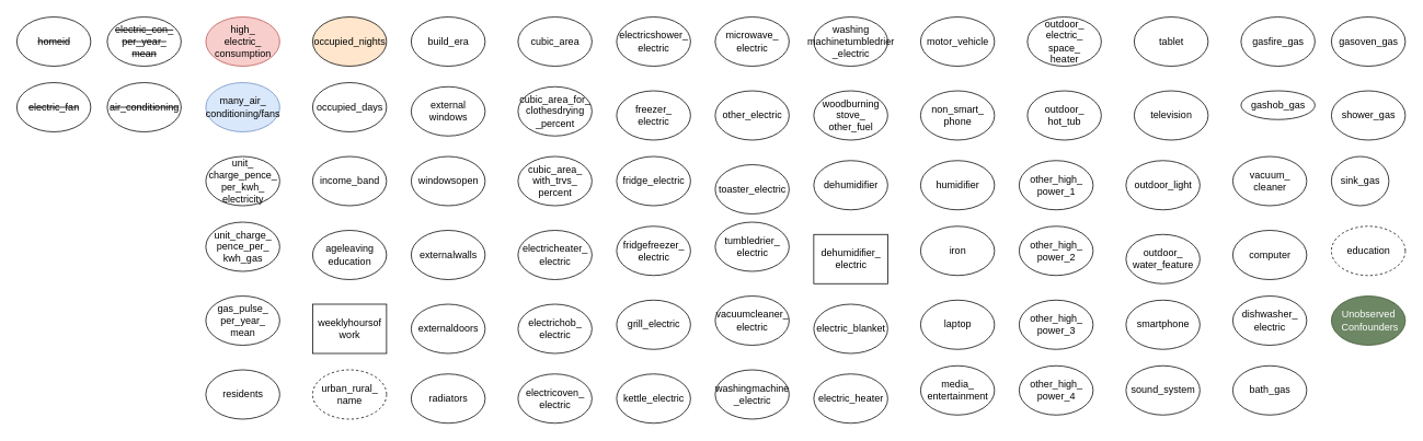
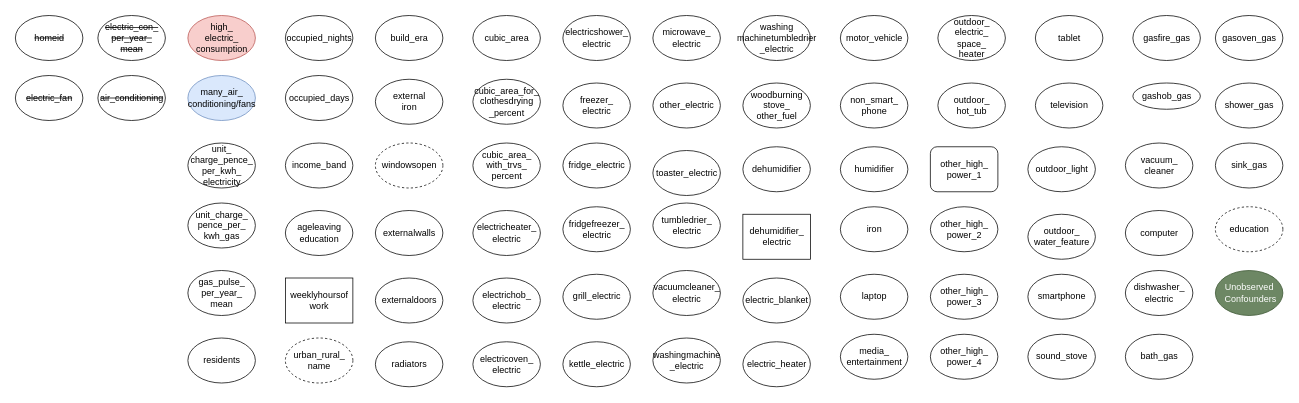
- <mxCell id="8" value="occupied_nights" style="ellipse;html=1;shadow=0;sketch=0;overflow=visible;fillColor=#ffe6cc;" parent="1" vertex="1"><mxGeometry x="380" y="20" width="90" height="60" as="geometry" /></mxCell>
+ <mxCell id="8" value="occupied_nights" style="ellipse;html=1;shadow=0;sketch=0;overflow=visible;" parent="1" vertex="1"><mxGeometry x="380" y="20" width="90" height="60" as="geometry" /></mxCell>
- <mxCell id="12" value="external&lt;br&gt;windows" style="ellipse;html=1;shadow=0;sketch=0;overflow=visible;" parent="1" vertex="1"><mxGeometry x="500" y="105" width="90" height="60" as="geometry" /></mxCell>
+ <mxCell id="12" value="external&lt;br&gt;iron" style="ellipse;html=1;shadow=0;sketch=0;overflow=visible;" parent="1" vertex="1"><mxGeometry x="500" y="105" width="90" height="60" as="geometry" /></mxCell>
- <mxCell id="67" value="windowsopen" style="ellipse;html=1;shadow=0;sketch=0;overflow=visible;" parent="1" vertex="1"><mxGeometry x="500" y="190" width="90" height="60" as="geometry" /></mxCell>
+ <mxCell id="67" value="windowsopen" style="ellipse;html=1;shadow=0;sketch=0;overflow=visible;dashed=1;" parent="1" vertex="1"><mxGeometry x="500" y="190" width="90" height="60" as="geometry" /></mxCell>
- <mxCell id="76" value="sink_gas" style="ellipse;html=1;shadow=0;sketch=0;overflow=visible;" parent="1" vertex="1"><mxGeometry x="1620" y="190" width="70" height="60" as="geometry" /></mxCell>
+ <mxCell id="76" value="sink_gas" style="ellipse;html=1;shadow=0;sketch=0;overflow=visible;" parent="1" vertex="1"><mxGeometry x="1620" y="190" width="90" height="60" as="geometry" /></mxCell>
- <mxCell id="59" value="other_high_&lt;br&gt;power_1" style="ellipse;html=1;shadow=0;sketch=0;overflow=visible;" parent="1" vertex="1"><mxGeometry x="1240" y="195" width="90" height="60" as="geometry" /></mxCell>
+ <mxCell id="59" value="other_high_&lt;br&gt;power_1" style="html=1;shadow=0;sketch=0;overflow=visible;rounded=1;" parent="1" vertex="1"><mxGeometry x="1240" y="195" width="90" height="60" as="geometry" /></mxCell>
- <mxCell id="57" value="sound_system" style="ellipse;html=1;shadow=0;sketch=0;overflow=visible;" parent="1" vertex="1"><mxGeometry x="1370" y="445" width="90" height="60" as="geometry" /></mxCell>
+ <mxCell id="57" value="sound_stove" style="ellipse;html=1;shadow=0;sketch=0;overflow=visible;" parent="1" vertex="1"><mxGeometry x="1370" y="445" width="90" height="60" as="geometry" /></mxCell>
